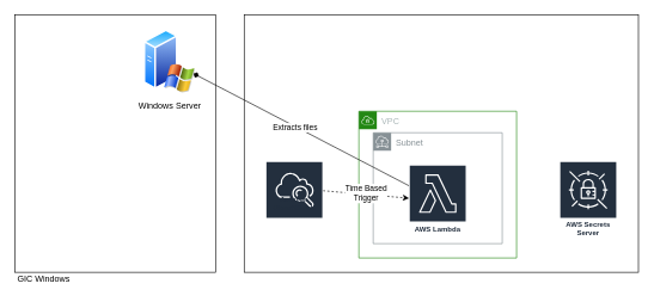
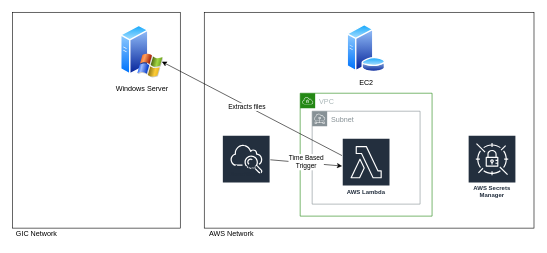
+ <mxCell id="12" value="EC2" style="aspect=fixed;perimeter=ellipsePerimeter;html=1;align=center;shadow=0;dashed=0;spacingTop=3;image;image=img/lib/active_directory/database_server.svg;" parent="1" vertex="1"><mxGeometry x="577.2" y="40" width="65.6" height="80" as="geometry" /></mxCell>
- <mxCell id="8" style="edgeStyle=none;rounded=0;orthogonalLoop=1;jettySize=auto;html=1;endArrow=diamond;" parent="1" source="10" target="11" edge="1"><mxGeometry relative="1" as="geometry" /></mxCell>
+ <mxCell id="8" style="edgeStyle=none;rounded=0;orthogonalLoop=1;jettySize=auto;html=1;" parent="1" source="10" target="11" edge="1"><mxGeometry relative="1" as="geometry" /></mxCell>
- <mxCell id="14" style="edgeStyle=none;rounded=0;orthogonalLoop=1;jettySize=auto;html=1;dashed=1;" parent="1" source="16" target="10" edge="1"><mxGeometry relative="1" as="geometry" /></mxCell>
+ <mxCell id="14" style="edgeStyle=none;rounded=0;orthogonalLoop=1;jettySize=auto;html=1;" parent="1" source="16" target="10" edge="1"><mxGeometry relative="1" as="geometry" /></mxCell>
- <mxCell id="13" value="AWS Secrets Server" style="outlineConnect=0;fontColor=#232F3E;gradientColor=none;strokeColor=#ffffff;fillColor=#232F3E;dashed=0;verticalLabelPosition=middle;verticalAlign=bottom;align=center;html=1;whiteSpace=wrap;fontSize=10;fontStyle=1;spacing=3;shape=mxgraph.aws4.productIcon;prIcon=mxgraph.aws4.secrets_manager;" parent="1" vertex="1"><mxGeometry x="780" y="225" width="80" height="110" as="geometry" /></mxCell>
+ <mxCell id="13" value="AWS Secrets Manager" style="outlineConnect=0;fontColor=#232F3E;gradientColor=none;strokeColor=#ffffff;fillColor=#232F3E;dashed=0;verticalLabelPosition=middle;verticalAlign=bottom;align=center;html=1;whiteSpace=wrap;fontSize=10;fontStyle=1;spacing=3;shape=mxgraph.aws4.productIcon;prIcon=mxgraph.aws4.secrets_manager;" parent="1" vertex="1"><mxGeometry x="780" y="225" width="80" height="110" as="geometry" /></mxCell>
- <mxCell id="6" value="GIC Windows" style="text;html=1;resizable=0;autosize=1;align=center;verticalAlign=middle;points=[];fillColor=none;strokeColor=none;rounded=0;" parent="1" vertex="1"><mxGeometry x="20" y="380" width="80" height="20" as="geometry" /></mxCell>
+ <mxCell id="6" value="GIC Network" style="text;html=1;resizable=0;autosize=1;align=center;verticalAlign=middle;points=[];fillColor=none;strokeColor=none;rounded=0;" parent="1" vertex="1"><mxGeometry x="20" y="380" width="80" height="20" as="geometry" /></mxCell>
+ <mxCell id="7" value="AWS Network" style="text;html=1;resizable=0;autosize=1;align=center;verticalAlign=middle;points=[];fillColor=none;strokeColor=none;rounded=0;" parent="1" vertex="1"><mxGeometry x="340" y="380" width="90" height="20" as="geometry" /></mxCell>
